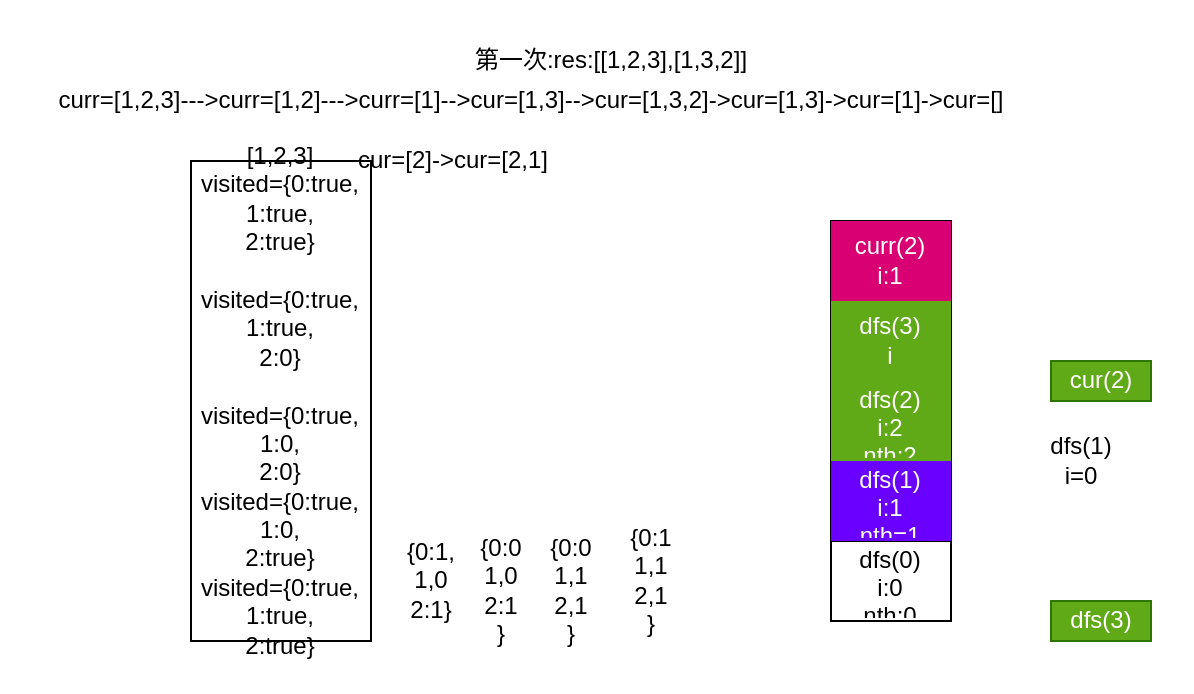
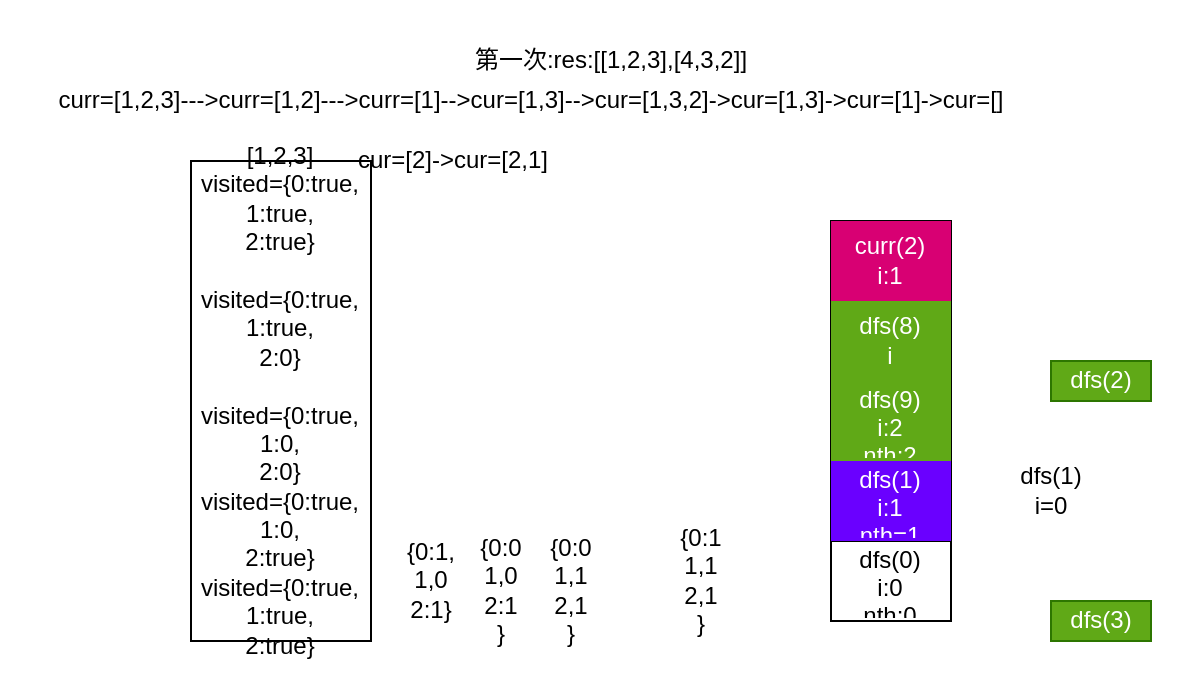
- <mxCell id="14" value="第一次:res:[[1,2,3],[1,3,2]]" style="text;html=1;align=center;verticalAlign=middle;resizable=0;points=[];autosize=1;strokeColor=none;fillColor=none;" vertex="1" parent="1"><mxGeometry x="230" width="150" height="20" as="geometry" y="20" /></mxCell>
+ <mxCell id="14" value="第一次:res:[[1,2,3],[4,3,2]]" style="text;html=1;align=center;verticalAlign=middle;resizable=0;points=[];autosize=1;strokeColor=none;fillColor=none;" vertex="1" parent="1"><mxGeometry x="230" width="150" height="20" as="geometry" y="20" /></mxCell>
- <mxCell id="6" value="dfs(3)&lt;br&gt;i" style="shape=partialRectangle;html=1;whiteSpace=wrap;connectable=0;overflow=hidden;fillColor=#60a917;top=0;left=0;bottom=0;right=0;pointerEvents=1;fontColor=#ffffff;strokeColor=#2D7600;" vertex="1" parent="5"><mxGeometry width="60" height="40" as="geometry"><mxRectangle width="60" height="40" as="alternateBounds" /></mxGeometry></mxCell>
+ <mxCell id="6" value="dfs(8)&lt;br&gt;i" style="shape=partialRectangle;html=1;whiteSpace=wrap;connectable=0;overflow=hidden;fillColor=#60a917;top=0;left=0;bottom=0;right=0;pointerEvents=1;fontColor=#ffffff;strokeColor=#2D7600;" vertex="1" parent="5"><mxGeometry width="60" height="40" as="geometry"><mxRectangle width="60" height="40" as="alternateBounds" /></mxGeometry></mxCell>
- <mxCell id="23" value="cur(2)&lt;br&gt;" style="text;html=1;align=center;verticalAlign=middle;resizable=0;points=[];autosize=1;fillColor=#60a917;fontColor=#ffffff;strokeColor=#2D7600;" vertex="1" parent="1"><mxGeometry x="525" y="180" width="50" height="20" as="geometry" /></mxCell>
+ <mxCell id="23" value="dfs(2)&lt;br&gt;" style="text;html=1;align=center;verticalAlign=middle;resizable=0;points=[];autosize=1;fillColor=#60a917;fontColor=#ffffff;strokeColor=#2D7600;" vertex="1" parent="1"><mxGeometry x="525" y="180" width="50" height="20" as="geometry" /></mxCell>
- <mxCell id="8" value="dfs(2)&lt;br&gt;i:2&lt;br&gt;nth:2" style="shape=partialRectangle;html=1;whiteSpace=wrap;connectable=0;overflow=hidden;top=0;left=0;bottom=0;right=0;pointerEvents=1;fillColor=#60a917;fontColor=#ffffff;strokeColor=#2D7600;" vertex="1" parent="7"><mxGeometry width="60" height="40" as="geometry"><mxRectangle width="60" height="40" as="alternateBounds" /></mxGeometry></mxCell>
+ <mxCell id="8" value="dfs(9)&lt;br&gt;i:2&lt;br&gt;nth:2" style="shape=partialRectangle;html=1;whiteSpace=wrap;connectable=0;overflow=hidden;top=0;left=0;bottom=0;right=0;pointerEvents=1;fillColor=#60a917;fontColor=#ffffff;strokeColor=#2D7600;" vertex="1" parent="7"><mxGeometry width="60" height="40" as="geometry"><mxRectangle width="60" height="40" as="alternateBounds" /></mxGeometry></mxCell>
- <mxCell id="21" value="dfs(1)&lt;br&gt;i=0" style="text;html=1;align=center;verticalAlign=middle;resizable=0;points=[];autosize=1;" vertex="1" parent="1"><mxGeometry x="515" y="215" width="50" height="30" as="geometry" /></mxCell>
+ <mxCell id="21" value="dfs(1)&lt;br&gt;i=0" style="text;html=1;align=center;verticalAlign=middle;resizable=0;points=[];autosize=1;" vertex="1" parent="1"><mxGeometry x="500" y="230" width="50" height="30" as="geometry" /></mxCell>
- <mxCell id="22" value="{0:1&lt;br&gt;1,1&lt;br&gt;2,1&lt;br&gt;}" style="text;html=1;align=center;verticalAlign=middle;resizable=0;points=[];autosize=1;strokeColor=none;fillColor=none;" vertex="1" parent="1"><mxGeometry x="305" y="260" width="40" height="60" as="geometry" /></mxCell>
+ <mxCell id="22" value="{0:1&lt;br&gt;1,1&lt;br&gt;2,1&lt;br&gt;}" style="text;html=1;align=center;verticalAlign=middle;resizable=0;points=[];autosize=1;strokeColor=none;fillColor=none;" vertex="1" parent="1"><mxGeometry x="330" y="260" width="40" height="60" as="geometry" /></mxCell>
